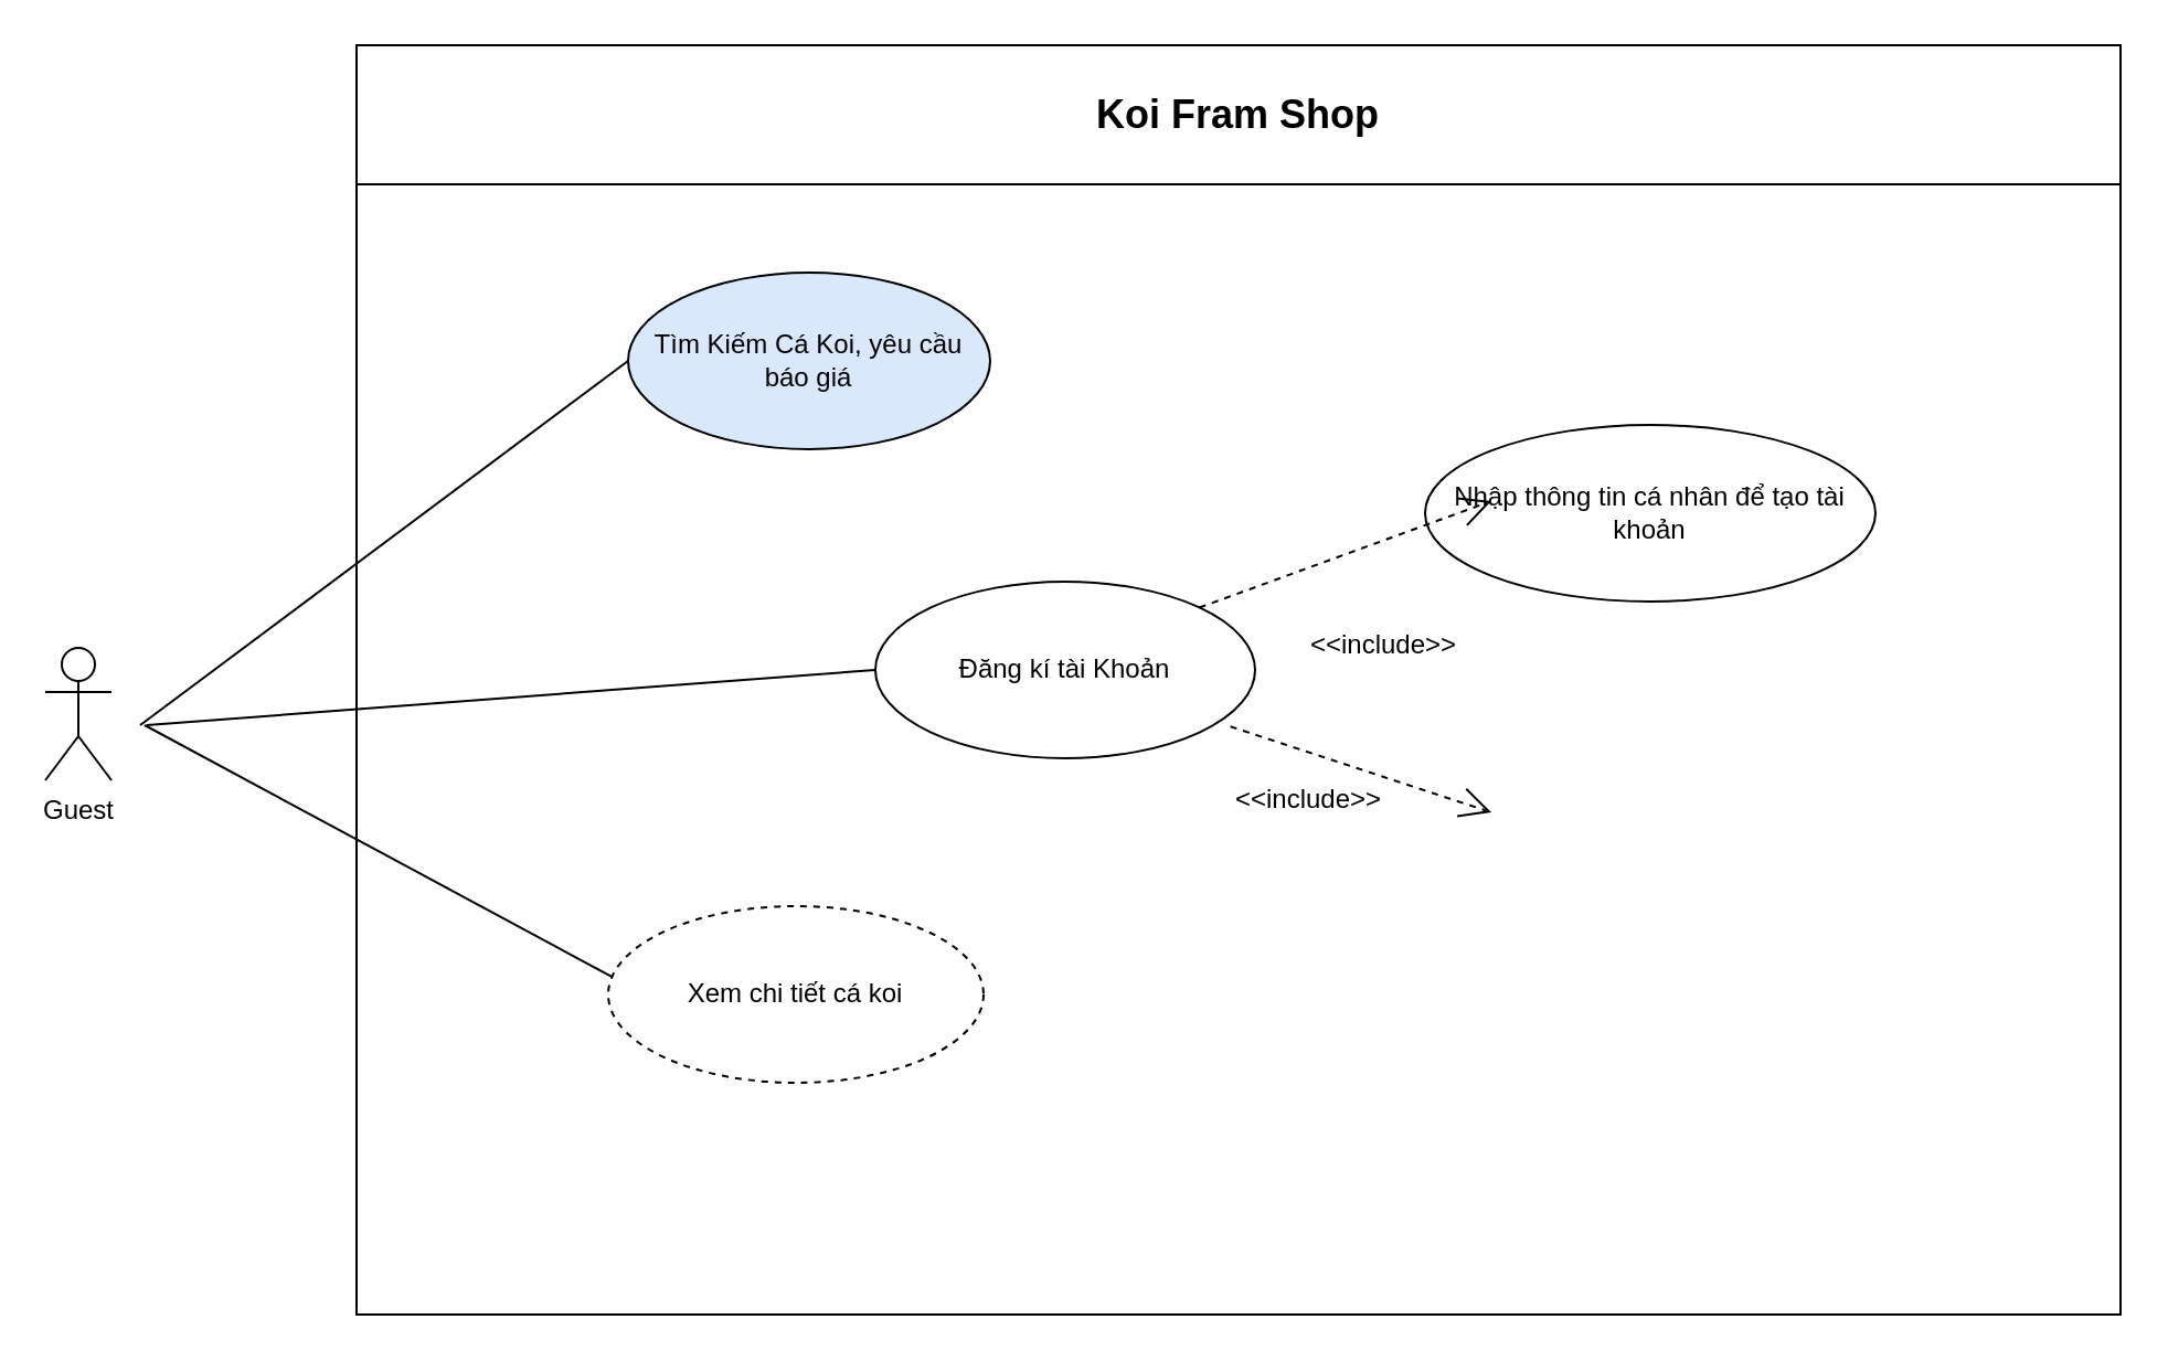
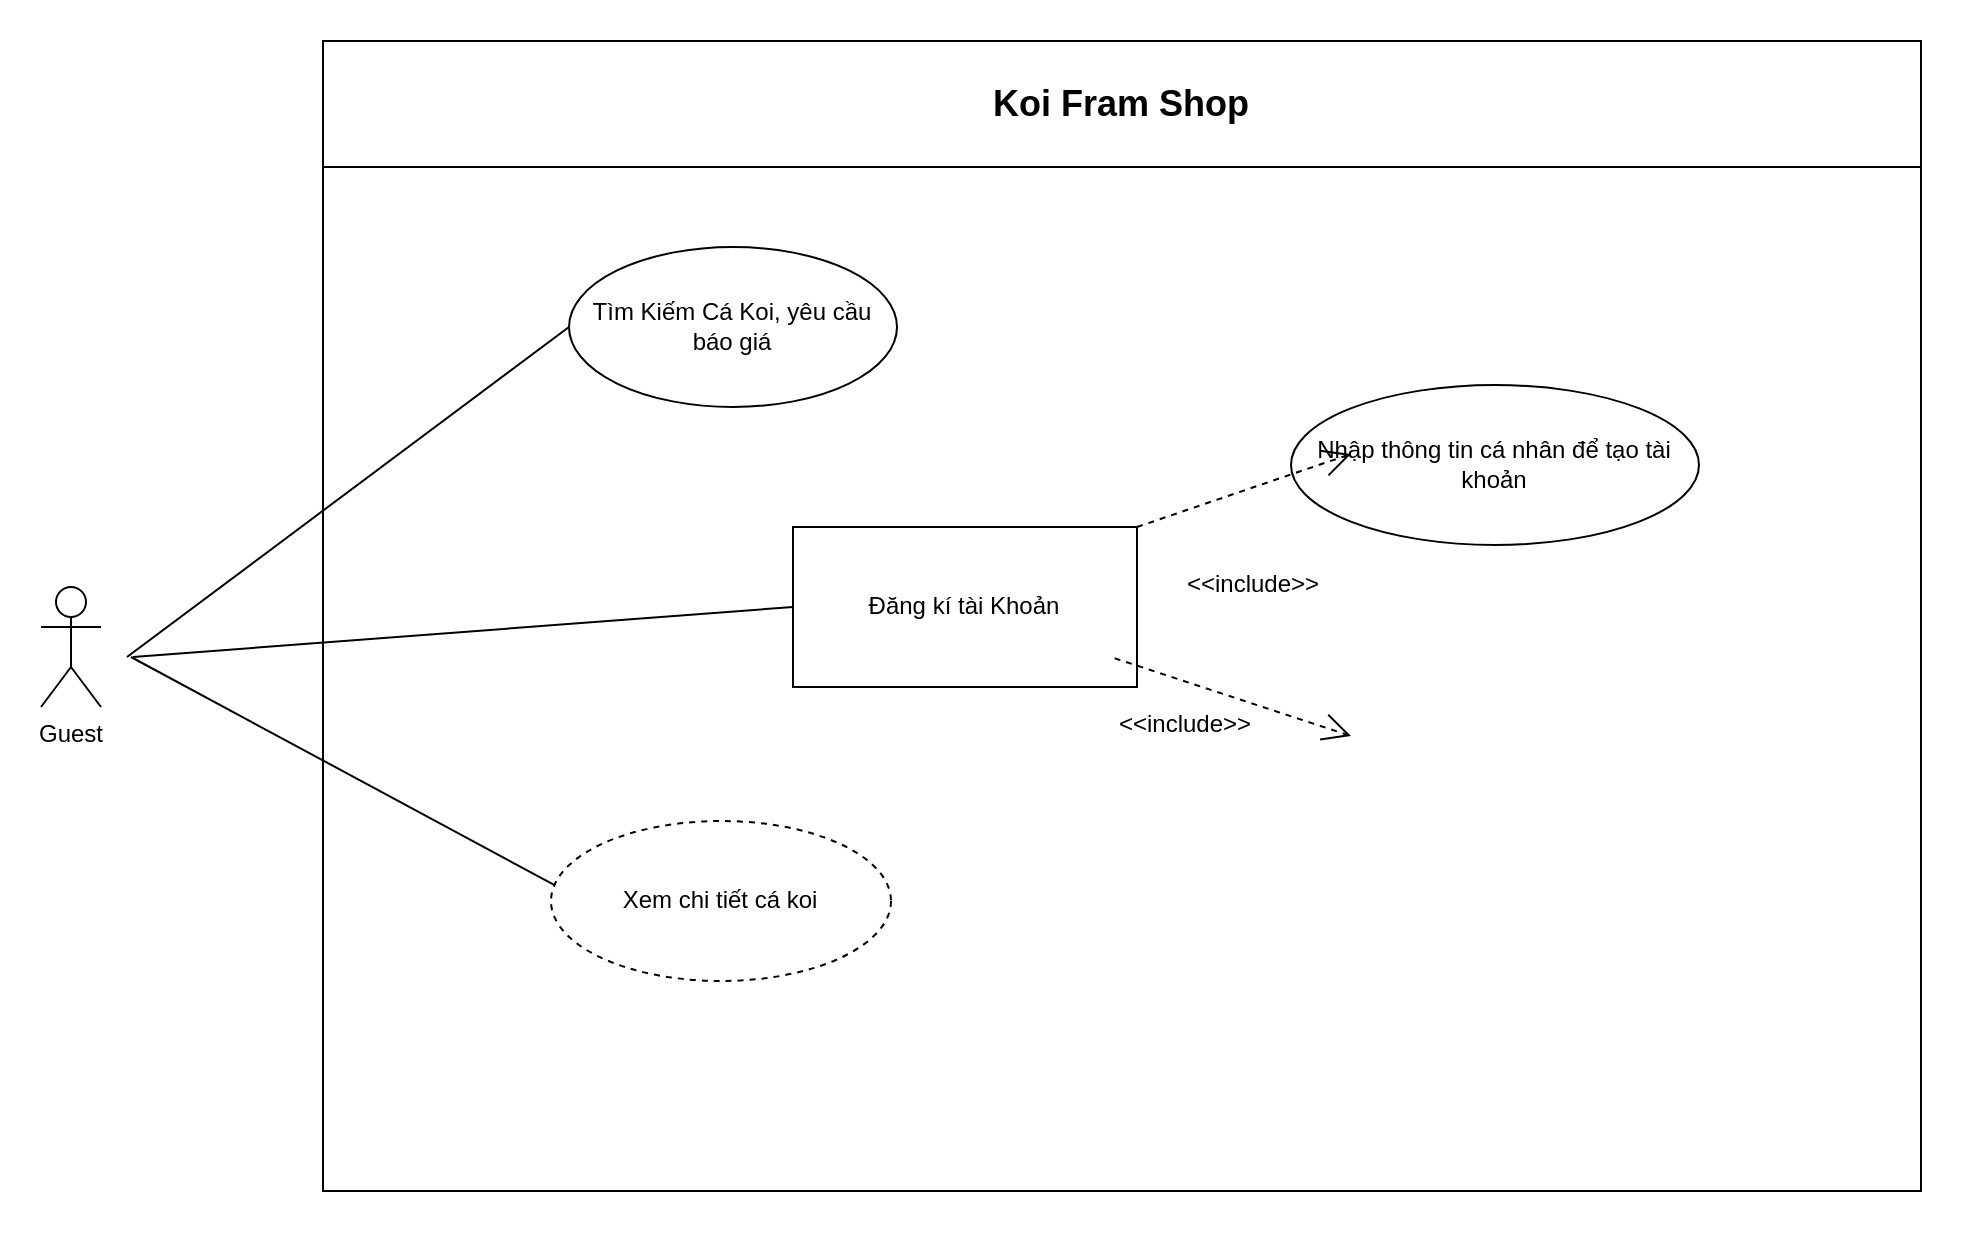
- <mxCell id="3" value="Tìm Kiếm Cá Koi, yêu cầu báo giá" style="ellipse;whiteSpace=wrap;html=1;fillColor=#dae8fc;" vertex="1" parent="2"><mxGeometry x="123" y="103" width="164" height="80" as="geometry" /></mxCell>
+ <mxCell id="3" value="Tìm Kiếm Cá Koi, yêu cầu báo giá" style="ellipse;whiteSpace=wrap;html=1;" vertex="1" parent="2"><mxGeometry x="123" y="103" width="164" height="80" as="geometry" /></mxCell>
- <mxCell id="4" value="Đăng kí tài Khoản" style="ellipse;whiteSpace=wrap;html=1;" vertex="1" parent="2"><mxGeometry x="235" y="243" width="172" height="80" as="geometry" /></mxCell>
+ <mxCell id="4" value="Đăng kí tài Khoản" style="whiteSpace=wrap;html=1;rounded=0;" vertex="1" parent="2"><mxGeometry x="235" y="243" width="172" height="80" as="geometry" /></mxCell>
